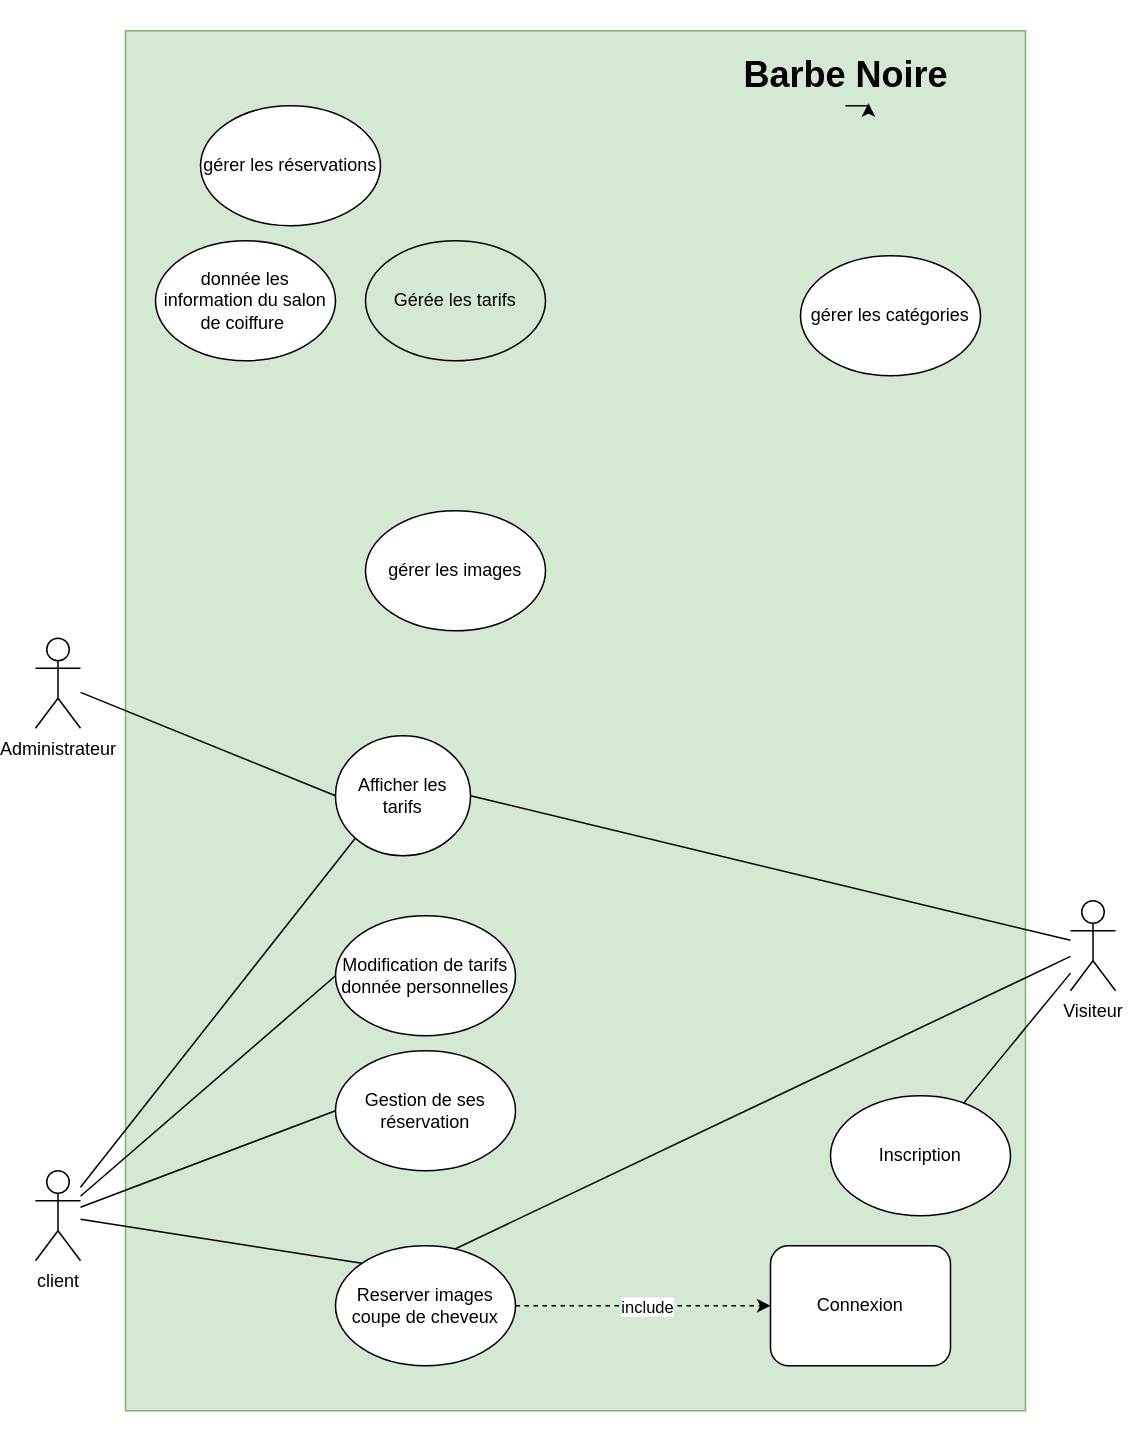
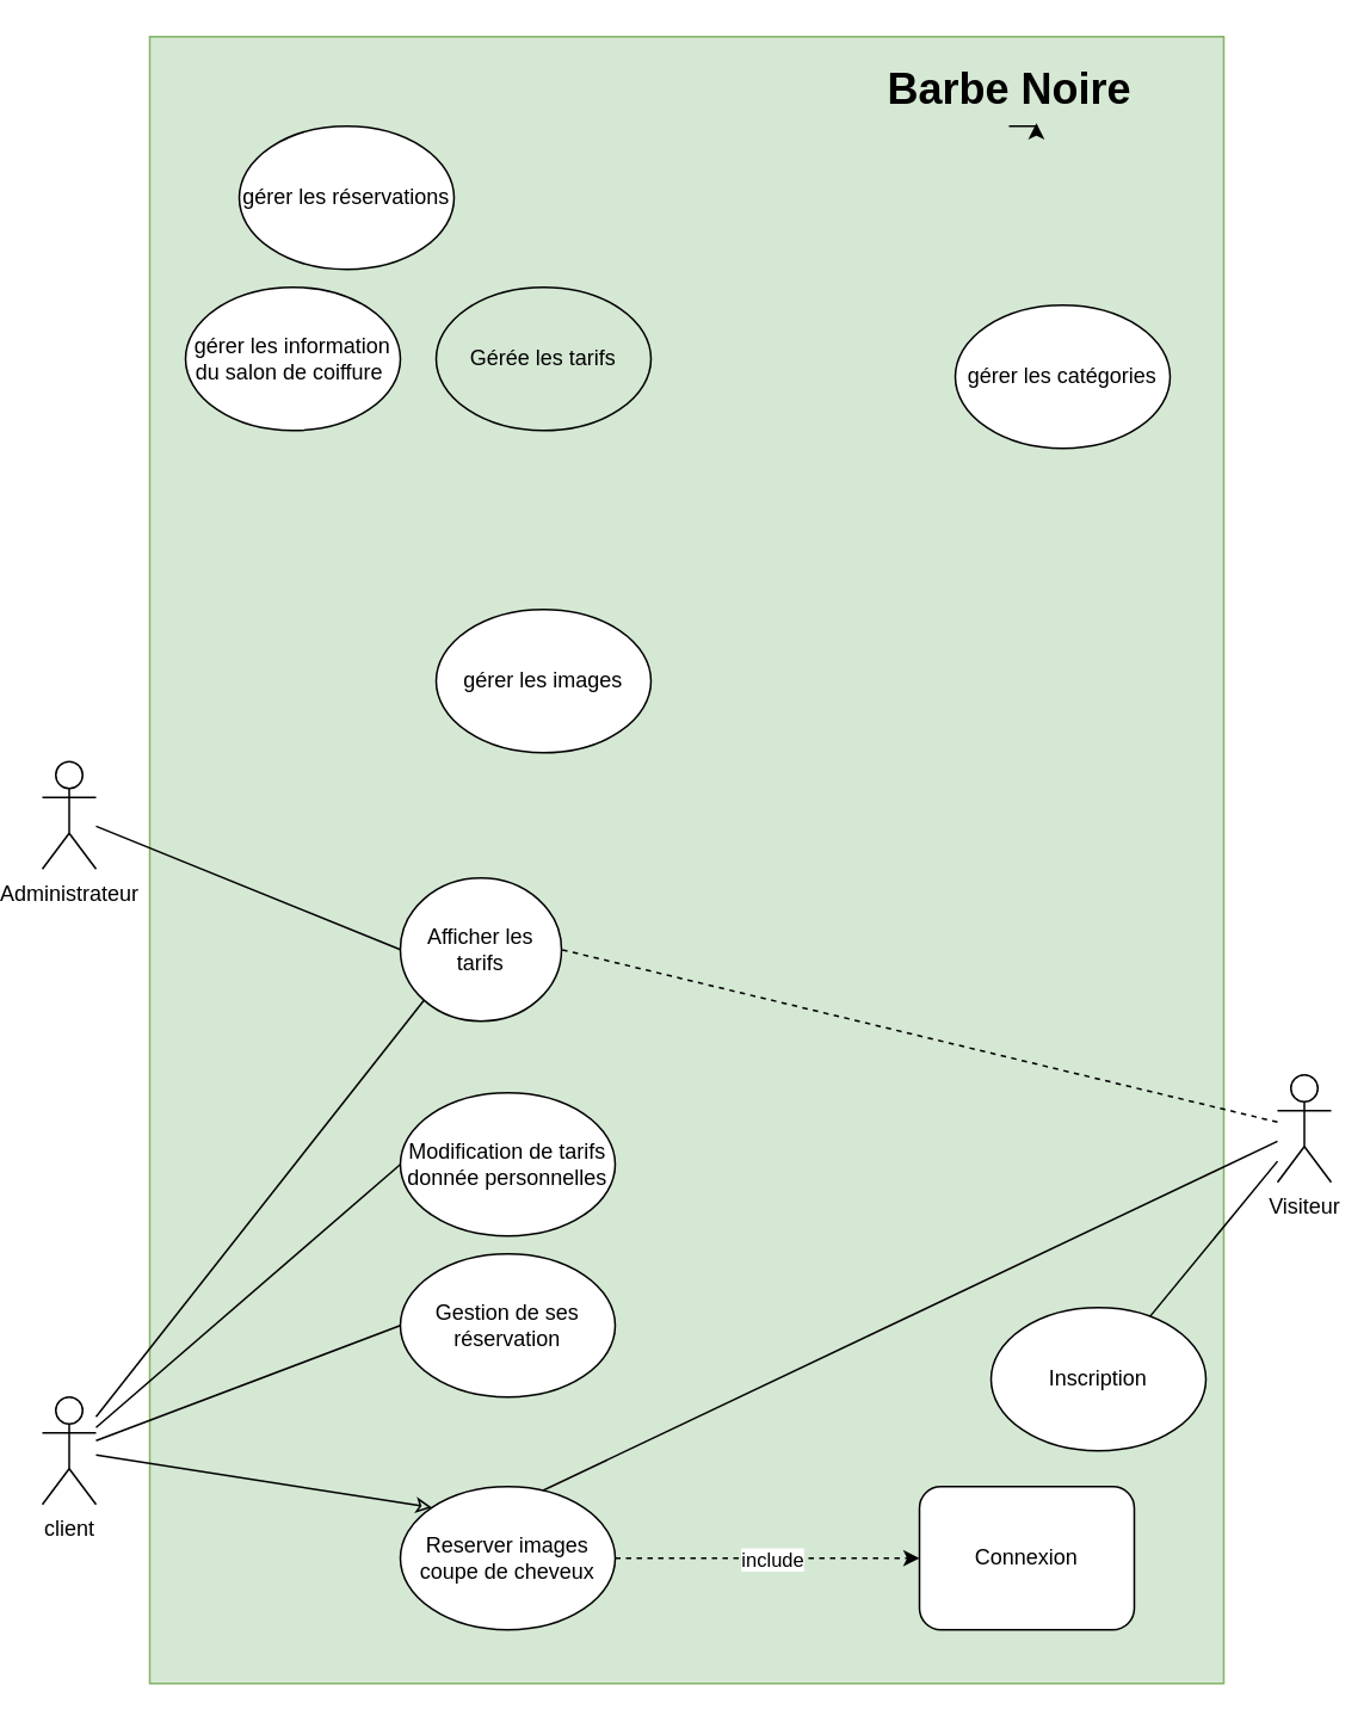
- <mxCell id="27" value="donnée les information du salon de coiffure&amp;nbsp;" style="ellipse;whiteSpace=wrap;html=1;" vertex="1" parent="1"><mxGeometry x="100" y="160" width="120" height="80" as="geometry" /></mxCell>
+ <mxCell id="27" value="gérer les information du salon de coiffure&amp;nbsp;" style="ellipse;whiteSpace=wrap;html=1;" vertex="1" parent="1"><mxGeometry x="100" y="160" width="120" height="80" as="geometry" /></mxCell>
- <mxCell id="14" style="rounded=0;orthogonalLoop=1;jettySize=auto;html=1;entryX=1;entryY=0.5;entryDx=0;entryDy=0;endArrow=none;endFill=0;" edge="1" parent="1" source="15" target="21"><mxGeometry relative="1" as="geometry" /></mxCell>
+ <mxCell id="14" style="rounded=0;orthogonalLoop=1;jettySize=auto;html=1;entryX=1;entryY=0.5;entryDx=0;entryDy=0;endArrow=none;endFill=0;dashed=1;" edge="1" parent="1" source="15" target="21"><mxGeometry relative="1" as="geometry" /></mxCell>
- <mxCell id="8" style="rounded=0;orthogonalLoop=1;jettySize=auto;html=1;entryX=0;entryY=0;entryDx=0;entryDy=0;endArrow=none;endFill=0;" edge="1" parent="1" source="11" target="19"><mxGeometry relative="1" as="geometry" /></mxCell>
+ <mxCell id="8" style="rounded=0;orthogonalLoop=1;jettySize=auto;html=1;entryX=0;entryY=0;entryDx=0;entryDy=0;endArrow=classic;endFill=0;" edge="1" parent="1" source="11" target="19"><mxGeometry relative="1" as="geometry" /></mxCell>
